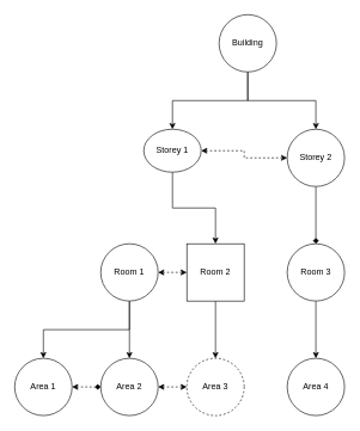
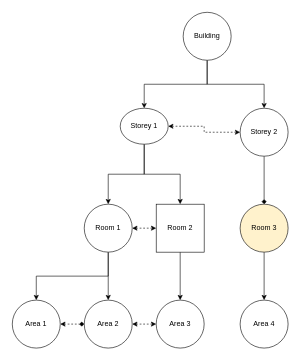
+ <mxCell id="2" style="edgeStyle=orthogonalEdgeStyle;rounded=0;orthogonalLoop=1;jettySize=auto;html=1;exitX=0.5;exitY=1;exitDx=0;exitDy=0;entryX=0.5;entryY=0;entryDx=0;entryDy=0;" edge="1" parent="1" source="5" target="14"><mxGeometry relative="1" as="geometry" /></mxCell>
- <mxCell id="18" value="Room 3" style="ellipse;whiteSpace=wrap;html=1;aspect=fixed;" vertex="1" parent="1"><mxGeometry x="400" y="340" width="80" height="80" as="geometry" /></mxCell>
+ <mxCell id="18" value="Room 3" style="ellipse;whiteSpace=wrap;html=1;aspect=fixed;fillColor=#fff2cc;" vertex="1" parent="1"><mxGeometry x="400" y="340" width="80" height="80" as="geometry" /></mxCell>
- <mxCell id="23" value="Area 3" style="ellipse;whiteSpace=wrap;html=1;aspect=fixed;dashed=1;" vertex="1" parent="1"><mxGeometry x="260" y="500" width="80" height="80" as="geometry" /></mxCell>
+ <mxCell id="23" value="Area 3" style="ellipse;whiteSpace=wrap;html=1;aspect=fixed;" vertex="1" parent="1"><mxGeometry x="260" y="500" width="80" height="80" as="geometry" /></mxCell>
